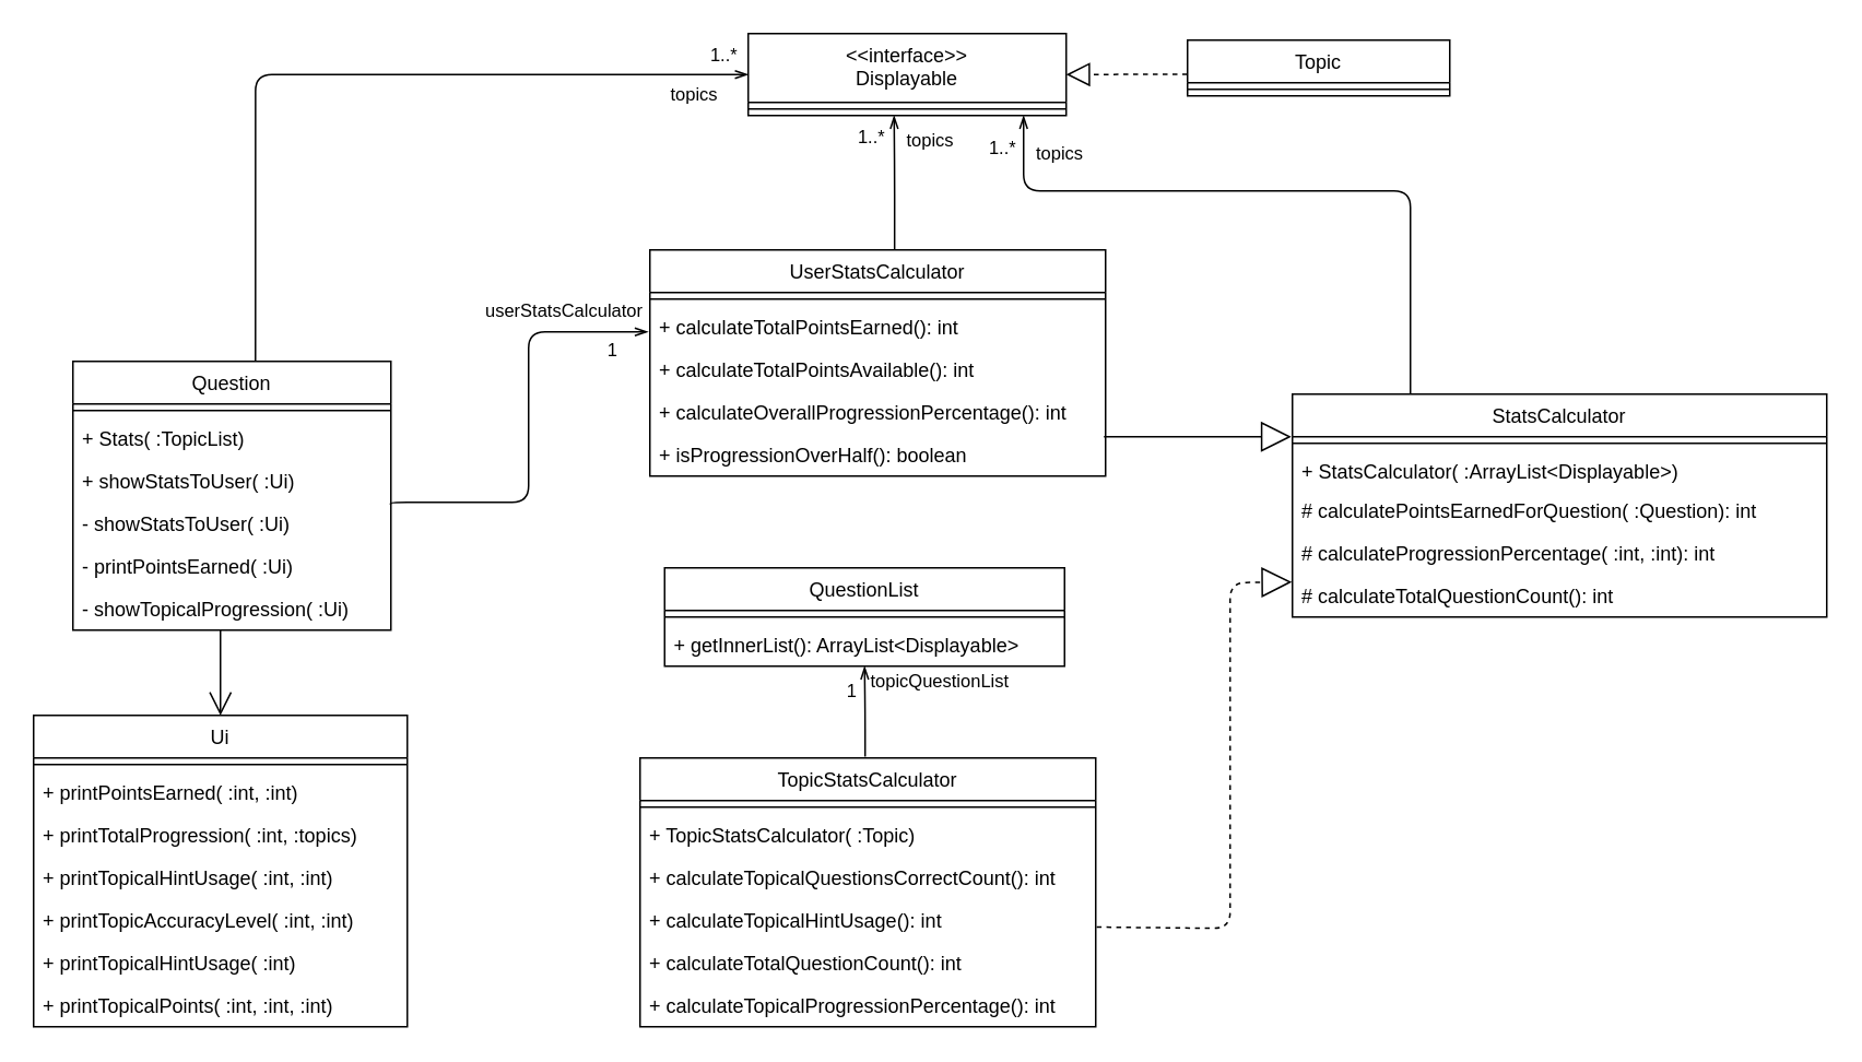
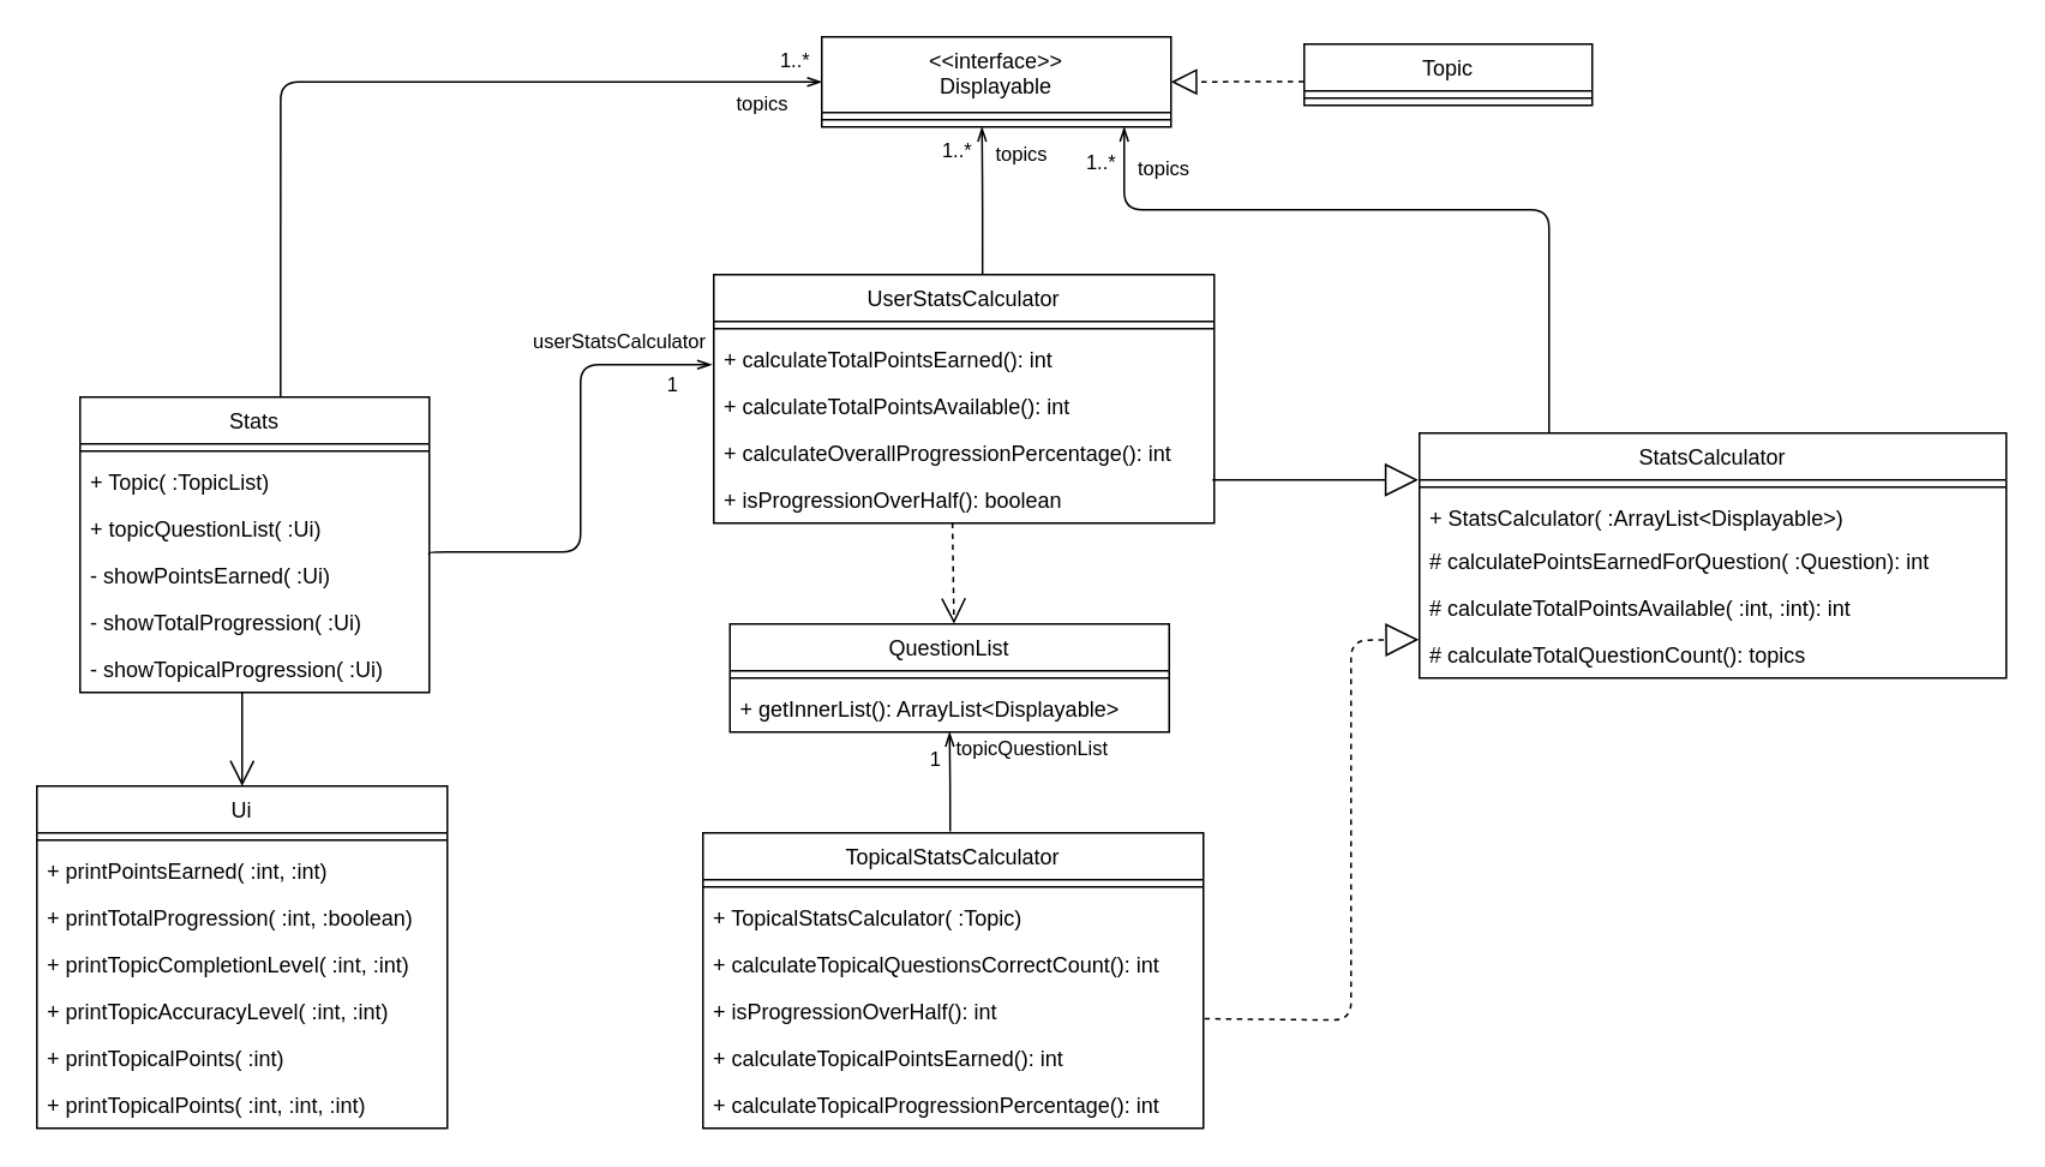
- <mxCell id="40" value="Question" style="swimlane;fontStyle=0;align=center;verticalAlign=top;childLayout=stackLayout;horizontal=1;startSize=26;horizontalStack=0;resizeParent=1;resizeParentMax=0;resizeLast=0;collapsible=1;marginBottom=0;" parent="1" vertex="1"><mxGeometry x="44" y="220" width="194" height="164" as="geometry" /></mxCell>
+ <mxCell id="40" value="Stats" style="swimlane;fontStyle=0;align=center;verticalAlign=top;childLayout=stackLayout;horizontal=1;startSize=26;horizontalStack=0;resizeParent=1;resizeParentMax=0;resizeLast=0;collapsible=1;marginBottom=0;" parent="1" vertex="1"><mxGeometry x="44" y="220" width="194" height="164" as="geometry" /></mxCell>
- <mxCell id="42" value="+ Stats( :TopicList)" style="text;strokeColor=none;fillColor=none;align=left;verticalAlign=top;spacingLeft=4;spacingRight=4;overflow=hidden;rotatable=0;points=[[0,0.5],[1,0.5]];portConstraint=eastwest;" parent="40" vertex="1"><mxGeometry y="34" width="194" height="26" as="geometry" /></mxCell>
+ <mxCell id="42" value="+ Topic( :TopicList)" style="text;strokeColor=none;fillColor=none;align=left;verticalAlign=top;spacingLeft=4;spacingRight=4;overflow=hidden;rotatable=0;points=[[0,0.5],[1,0.5]];portConstraint=eastwest;" parent="40" vertex="1"><mxGeometry y="34" width="194" height="26" as="geometry" /></mxCell>
- <mxCell id="43" value="+ showStatsToUser( :Ui)" style="text;strokeColor=none;fillColor=none;align=left;verticalAlign=top;spacingLeft=4;spacingRight=4;overflow=hidden;rotatable=0;points=[[0,0.5],[1,0.5]];portConstraint=eastwest;" parent="40" vertex="1"><mxGeometry y="60" width="194" height="26" as="geometry" /></mxCell>
+ <mxCell id="43" value="+ topicQuestionList( :Ui)" style="text;strokeColor=none;fillColor=none;align=left;verticalAlign=top;spacingLeft=4;spacingRight=4;overflow=hidden;rotatable=0;points=[[0,0.5],[1,0.5]];portConstraint=eastwest;" parent="40" vertex="1"><mxGeometry y="60" width="194" height="26" as="geometry" /></mxCell>
+ <mxCell id="39" value="" style="endArrow=open;endSize=12;dashed=1;html=1;exitX=0.477;exitY=0.994;exitDx=0;exitDy=0;exitPerimeter=0;entryX=0.51;entryY=-0.002;entryDx=0;entryDy=0;entryPerimeter=0;" parent="1" source="38" target="23" edge="1"><mxGeometry x="-0.05" y="-2" width="160" relative="1" as="geometry"><mxPoint x="506" y="318" as="sourcePoint" /><mxPoint x="666" y="318" as="targetPoint" /><mxPoint as="offset" /></mxGeometry></mxCell>
- <mxCell id="44" value="- showStatsToUser( :Ui)" style="text;strokeColor=none;fillColor=none;align=left;verticalAlign=top;spacingLeft=4;spacingRight=4;overflow=hidden;rotatable=0;points=[[0,0.5],[1,0.5]];portConstraint=eastwest;" parent="40" vertex="1"><mxGeometry y="86" width="194" height="26" as="geometry" /></mxCell>
+ <mxCell id="44" value="- showPointsEarned( :Ui)" style="text;strokeColor=none;fillColor=none;align=left;verticalAlign=top;spacingLeft=4;spacingRight=4;overflow=hidden;rotatable=0;points=[[0,0.5],[1,0.5]];portConstraint=eastwest;" parent="40" vertex="1"><mxGeometry y="86" width="194" height="26" as="geometry" /></mxCell>
- <mxCell id="13" value="# calculateProgressionPercentage( :int, :int): int" style="text;strokeColor=none;fillColor=none;align=left;verticalAlign=top;spacingLeft=4;spacingRight=4;overflow=hidden;rotatable=0;points=[[0,0.5],[1,0.5]];portConstraint=eastwest;" parent="9" vertex="1"><mxGeometry y="84" width="326" height="26" as="geometry" /></mxCell>
+ <mxCell id="13" value="# calculateTotalPointsAvailable( :int, :int): int" style="text;strokeColor=none;fillColor=none;align=left;verticalAlign=top;spacingLeft=4;spacingRight=4;overflow=hidden;rotatable=0;points=[[0,0.5],[1,0.5]];portConstraint=eastwest;" parent="9" vertex="1"><mxGeometry y="84" width="326" height="26" as="geometry" /></mxCell>
- <mxCell id="45" value="- printPointsEarned( :Ui)" style="text;strokeColor=none;fillColor=none;align=left;verticalAlign=top;spacingLeft=4;spacingRight=4;overflow=hidden;rotatable=0;points=[[0,0.5],[1,0.5]];portConstraint=eastwest;" parent="40" vertex="1"><mxGeometry y="112" width="194" height="26" as="geometry" /></mxCell>
+ <mxCell id="45" value="- showTotalProgression( :Ui)" style="text;strokeColor=none;fillColor=none;align=left;verticalAlign=top;spacingLeft=4;spacingRight=4;overflow=hidden;rotatable=0;points=[[0,0.5],[1,0.5]];portConstraint=eastwest;" parent="40" vertex="1"><mxGeometry y="112" width="194" height="26" as="geometry" /></mxCell>
- <mxCell id="14" value="# calculateTotalQuestionCount(): int" style="text;strokeColor=none;fillColor=none;align=left;verticalAlign=top;spacingLeft=4;spacingRight=4;overflow=hidden;rotatable=0;points=[[0,0.5],[1,0.5]];portConstraint=eastwest;" parent="9" vertex="1"><mxGeometry y="110" width="326" height="26" as="geometry" /></mxCell>
+ <mxCell id="14" value="# calculateTotalQuestionCount(): topics" style="text;strokeColor=none;fillColor=none;align=left;verticalAlign=top;spacingLeft=4;spacingRight=4;overflow=hidden;rotatable=0;points=[[0,0.5],[1,0.5]];portConstraint=eastwest;" parent="9" vertex="1"><mxGeometry y="110" width="326" height="26" as="geometry" /></mxCell>
- <mxCell id="26" value="TopicStatsCalculator" style="swimlane;fontStyle=0;align=center;verticalAlign=top;childLayout=stackLayout;horizontal=1;startSize=26;horizontalStack=0;resizeParent=1;resizeParentMax=0;resizeLast=0;collapsible=1;marginBottom=0;" parent="1" vertex="1"><mxGeometry x="390" y="462" width="278" height="164" as="geometry" /></mxCell>
+ <mxCell id="26" value="TopicalStatsCalculator" style="swimlane;fontStyle=0;align=center;verticalAlign=top;childLayout=stackLayout;horizontal=1;startSize=26;horizontalStack=0;resizeParent=1;resizeParentMax=0;resizeLast=0;collapsible=1;marginBottom=0;" parent="1" vertex="1"><mxGeometry x="390" y="462" width="278" height="164" as="geometry" /></mxCell>
- <mxCell id="50" value="+ printTotalProgression( :int, :topics)" style="text;strokeColor=none;fillColor=none;align=left;verticalAlign=top;spacingLeft=4;spacingRight=4;overflow=hidden;rotatable=0;points=[[0,0.5],[1,0.5]];portConstraint=eastwest;" parent="47" vertex="1"><mxGeometry y="60" width="228" height="26" as="geometry" /></mxCell>
+ <mxCell id="50" value="+ printTotalProgression( :int, :boolean)" style="text;strokeColor=none;fillColor=none;align=left;verticalAlign=top;spacingLeft=4;spacingRight=4;overflow=hidden;rotatable=0;points=[[0,0.5],[1,0.5]];portConstraint=eastwest;" parent="47" vertex="1"><mxGeometry y="60" width="228" height="26" as="geometry" /></mxCell>
- <mxCell id="28" value="+ TopicStatsCalculator( :Topic)" style="text;strokeColor=none;fillColor=none;align=left;verticalAlign=top;spacingLeft=4;spacingRight=4;overflow=hidden;rotatable=0;points=[[0,0.5],[1,0.5]];portConstraint=eastwest;" parent="26" vertex="1"><mxGeometry y="34" width="278" height="26" as="geometry" /></mxCell>
+ <mxCell id="28" value="+ TopicalStatsCalculator( :Topic)" style="text;strokeColor=none;fillColor=none;align=left;verticalAlign=top;spacingLeft=4;spacingRight=4;overflow=hidden;rotatable=0;points=[[0,0.5],[1,0.5]];portConstraint=eastwest;" parent="26" vertex="1"><mxGeometry y="34" width="278" height="26" as="geometry" /></mxCell>
- <mxCell id="51" value="+ printTopicalHintUsage( :int, :int)" style="text;strokeColor=none;fillColor=none;align=left;verticalAlign=top;spacingLeft=4;spacingRight=4;overflow=hidden;rotatable=0;points=[[0,0.5],[1,0.5]];portConstraint=eastwest;" parent="47" vertex="1"><mxGeometry y="86" width="228" height="26" as="geometry" /></mxCell>
+ <mxCell id="51" value="+ printTopicCompletionLevel( :int, :int)" style="text;strokeColor=none;fillColor=none;align=left;verticalAlign=top;spacingLeft=4;spacingRight=4;overflow=hidden;rotatable=0;points=[[0,0.5],[1,0.5]];portConstraint=eastwest;" parent="47" vertex="1"><mxGeometry y="86" width="228" height="26" as="geometry" /></mxCell>
- <mxCell id="30" value="+ calculateTopicalHintUsage(): int" style="text;strokeColor=none;fillColor=none;align=left;verticalAlign=top;spacingLeft=4;spacingRight=4;overflow=hidden;rotatable=0;points=[[0,0.5],[1,0.5]];portConstraint=eastwest;" parent="26" vertex="1"><mxGeometry y="86" width="278" height="26" as="geometry" /></mxCell>
+ <mxCell id="30" value="+ isProgressionOverHalf(): int" style="text;strokeColor=none;fillColor=none;align=left;verticalAlign=top;spacingLeft=4;spacingRight=4;overflow=hidden;rotatable=0;points=[[0,0.5],[1,0.5]];portConstraint=eastwest;" parent="26" vertex="1"><mxGeometry y="86" width="278" height="26" as="geometry" /></mxCell>
- <mxCell id="53" value="+ printTopicalHintUsage( :int)" style="text;strokeColor=none;fillColor=none;align=left;verticalAlign=top;spacingLeft=4;spacingRight=4;overflow=hidden;rotatable=0;points=[[0,0.5],[1,0.5]];portConstraint=eastwest;" parent="47" vertex="1"><mxGeometry y="138" width="228" height="26" as="geometry" /></mxCell>
+ <mxCell id="53" value="+ printTopicalPoints( :int)" style="text;strokeColor=none;fillColor=none;align=left;verticalAlign=top;spacingLeft=4;spacingRight=4;overflow=hidden;rotatable=0;points=[[0,0.5],[1,0.5]];portConstraint=eastwest;" parent="47" vertex="1"><mxGeometry y="138" width="228" height="26" as="geometry" /></mxCell>
- <mxCell id="31" value="+ calculateTotalQuestionCount(): int" style="text;strokeColor=none;fillColor=none;align=left;verticalAlign=top;spacingLeft=4;spacingRight=4;overflow=hidden;rotatable=0;points=[[0,0.5],[1,0.5]];portConstraint=eastwest;" parent="26" vertex="1"><mxGeometry y="112" width="278" height="26" as="geometry" /></mxCell>
+ <mxCell id="31" value="+ calculateTopicalPointsEarned(): int" style="text;strokeColor=none;fillColor=none;align=left;verticalAlign=top;spacingLeft=4;spacingRight=4;overflow=hidden;rotatable=0;points=[[0,0.5],[1,0.5]];portConstraint=eastwest;" parent="26" vertex="1"><mxGeometry y="112" width="278" height="26" as="geometry" /></mxCell>
